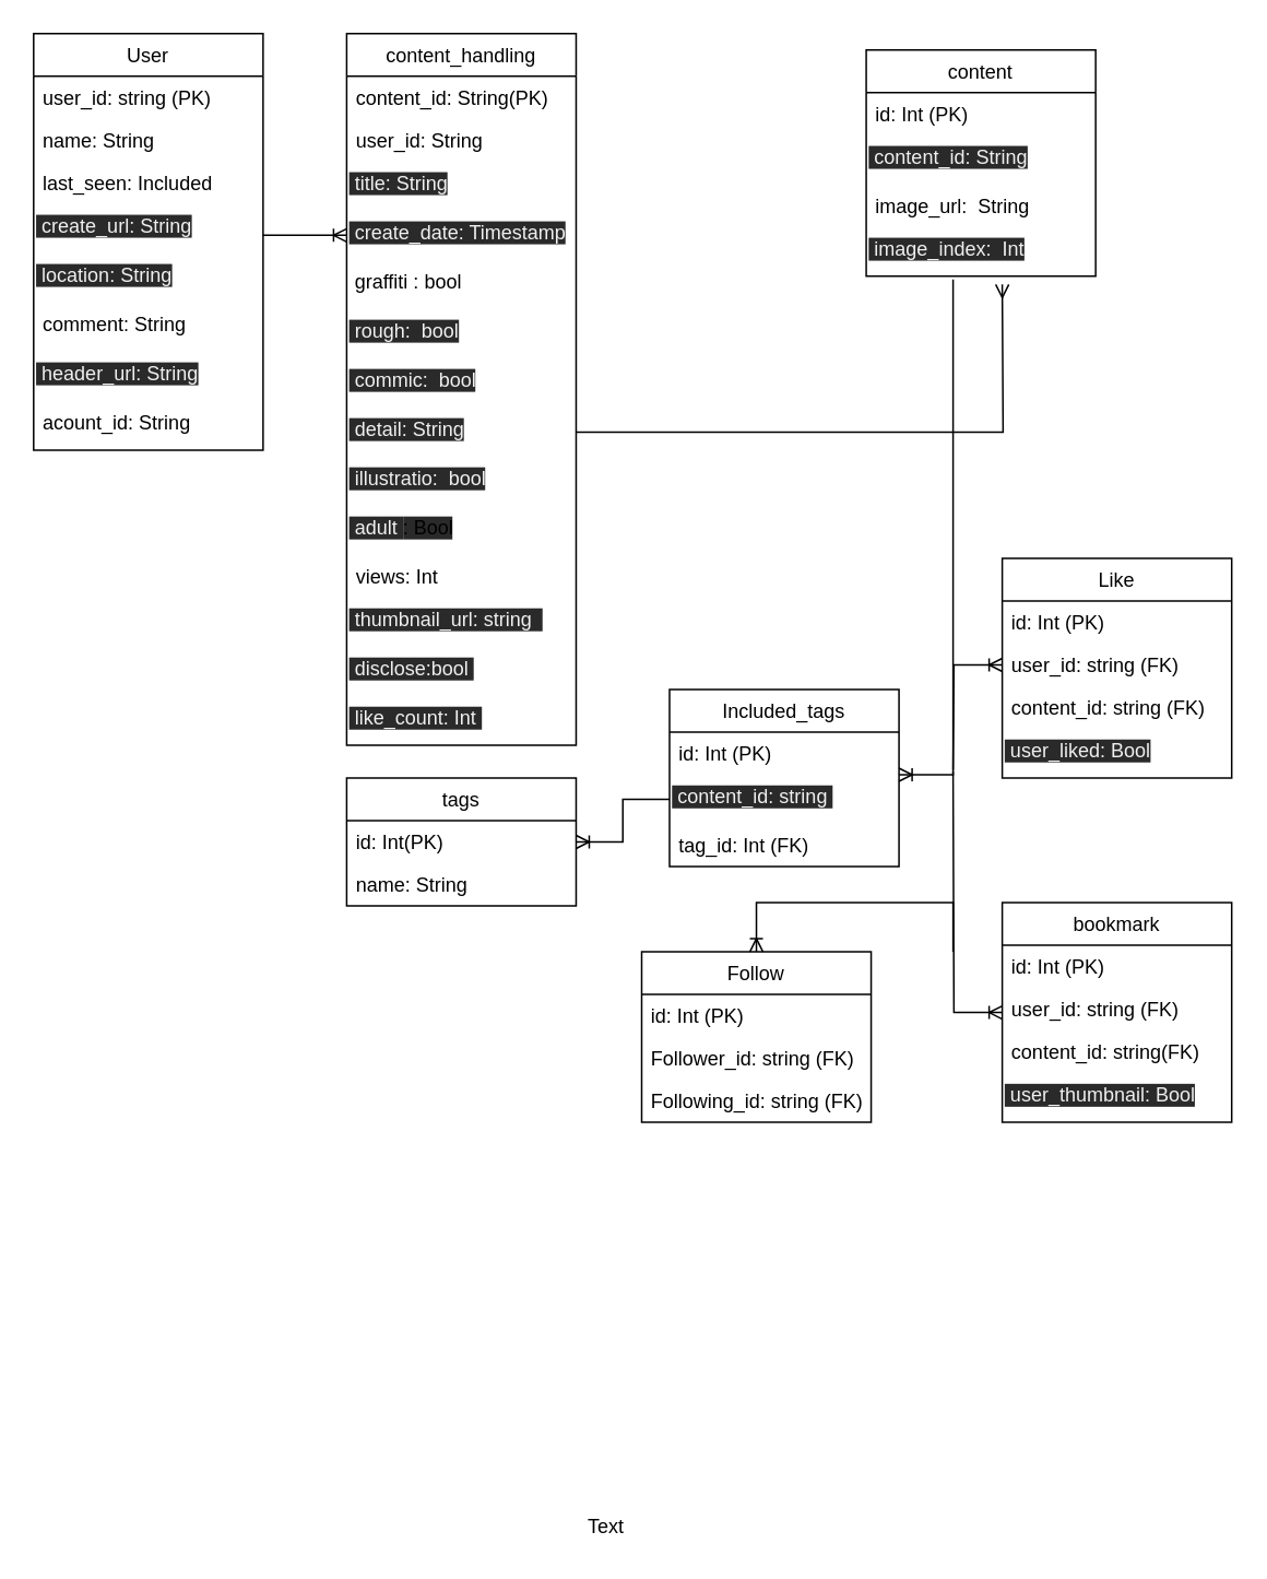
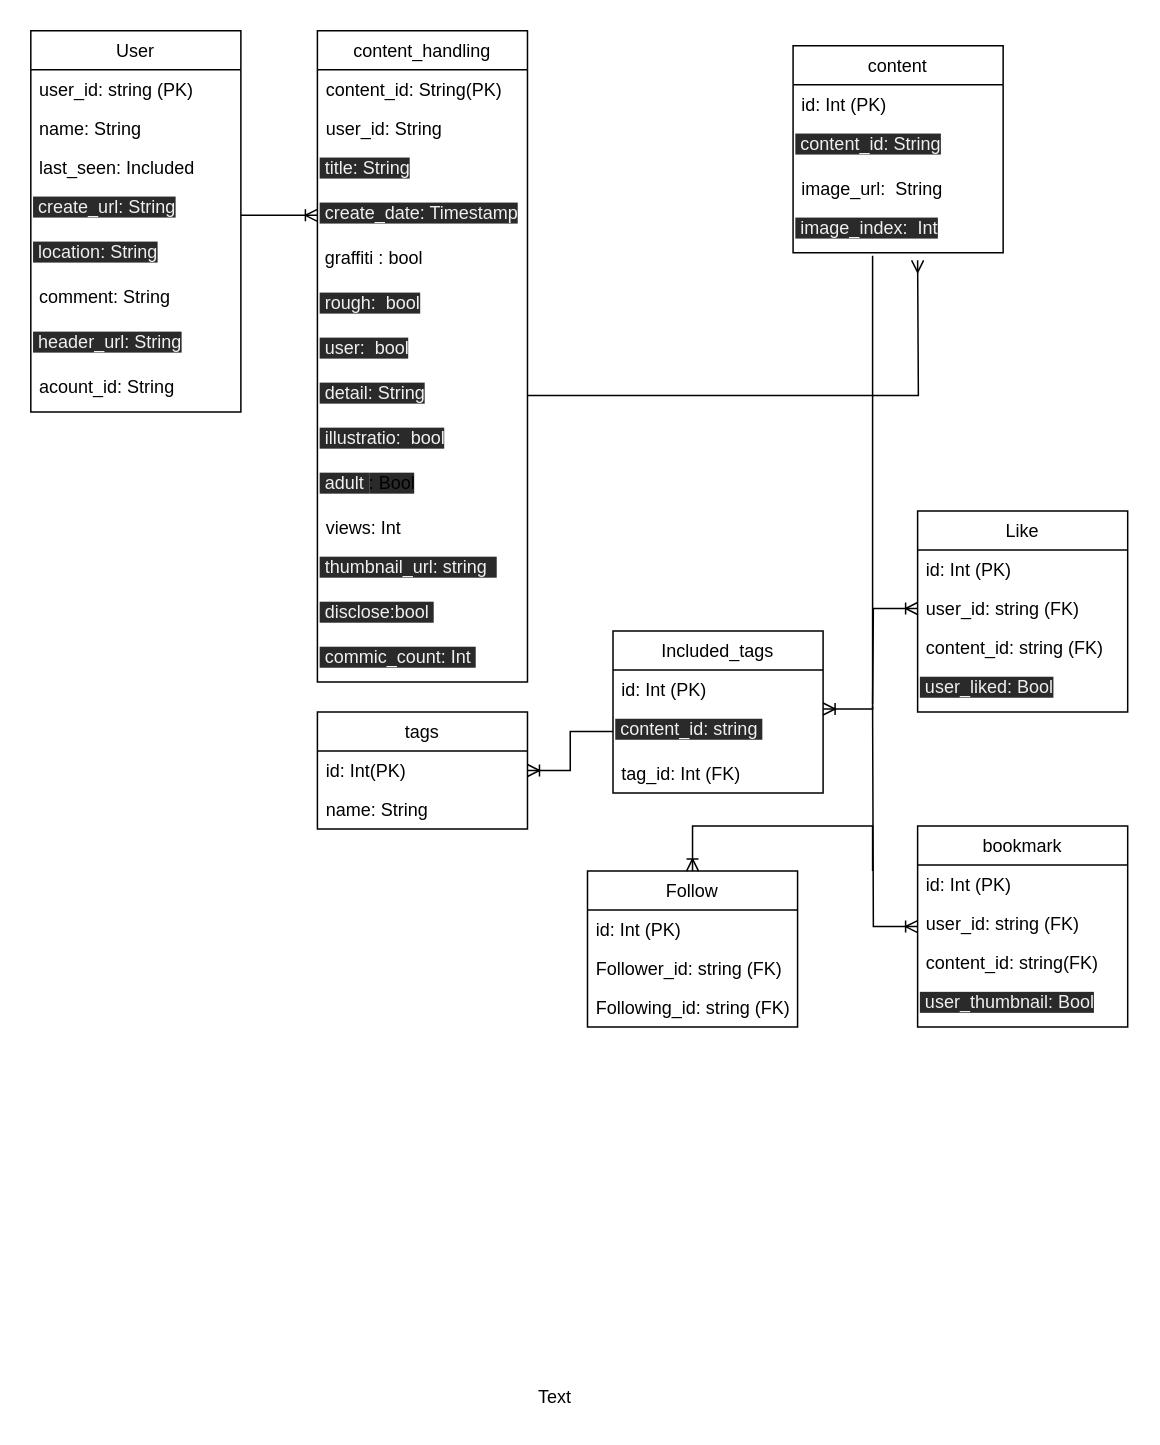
- <mxCell id="18" value="&lt;span style=&quot;color: rgb(240 , 240 , 240) ; font-family: &amp;#34;helvetica&amp;#34; ; font-size: 12px ; font-style: normal ; font-weight: 400 ; letter-spacing: normal ; text-align: left ; text-indent: 0px ; text-transform: none ; word-spacing: 0px ; background-color: rgb(42 , 42 , 42) ; float: none ; display: inline&quot;&gt;&amp;nbsp;commic:&amp;nbsp; bool&lt;/span&gt;" style="text;whiteSpace=wrap;html=1;" parent="11" vertex="1"><mxGeometry y="198" width="140" height="30" as="geometry" /></mxCell>
+ <mxCell id="18" value="&lt;span style=&quot;color: rgb(240 , 240 , 240) ; font-family: &amp;#34;helvetica&amp;#34; ; font-size: 12px ; font-style: normal ; font-weight: 400 ; letter-spacing: normal ; text-align: left ; text-indent: 0px ; text-transform: none ; word-spacing: 0px ; background-color: rgb(42 , 42 , 42) ; float: none ; display: inline&quot;&gt;&amp;nbsp;user:&amp;nbsp; bool&lt;/span&gt;" style="text;whiteSpace=wrap;html=1;" parent="11" vertex="1"><mxGeometry y="198" width="140" height="30" as="geometry" /></mxCell>
- <mxCell id="25" value="&lt;span style=&quot;color: rgb(240 , 240 , 240) ; font-family: &amp;#34;helvetica&amp;#34; ; font-size: 12px ; font-style: normal ; font-weight: 400 ; letter-spacing: normal ; text-align: left ; text-indent: 0px ; text-transform: none ; word-spacing: 0px ; background-color: rgb(42 , 42 , 42) ; float: none ; display: inline&quot;&gt;&amp;nbsp;like_count: Int&amp;nbsp;&lt;/span&gt;" style="text;whiteSpace=wrap;html=1;" parent="11" vertex="1"><mxGeometry y="404" width="140" height="30" as="geometry" /></mxCell>
+ <mxCell id="25" value="&lt;span style=&quot;color: rgb(240 , 240 , 240) ; font-family: &amp;#34;helvetica&amp;#34; ; font-size: 12px ; font-style: normal ; font-weight: 400 ; letter-spacing: normal ; text-align: left ; text-indent: 0px ; text-transform: none ; word-spacing: 0px ; background-color: rgb(42 , 42 , 42) ; float: none ; display: inline&quot;&gt;&amp;nbsp;commic_count: Int&amp;nbsp;&lt;/span&gt;" style="text;whiteSpace=wrap;html=1;" parent="11" vertex="1"><mxGeometry y="404" width="140" height="30" as="geometry" /></mxCell>
